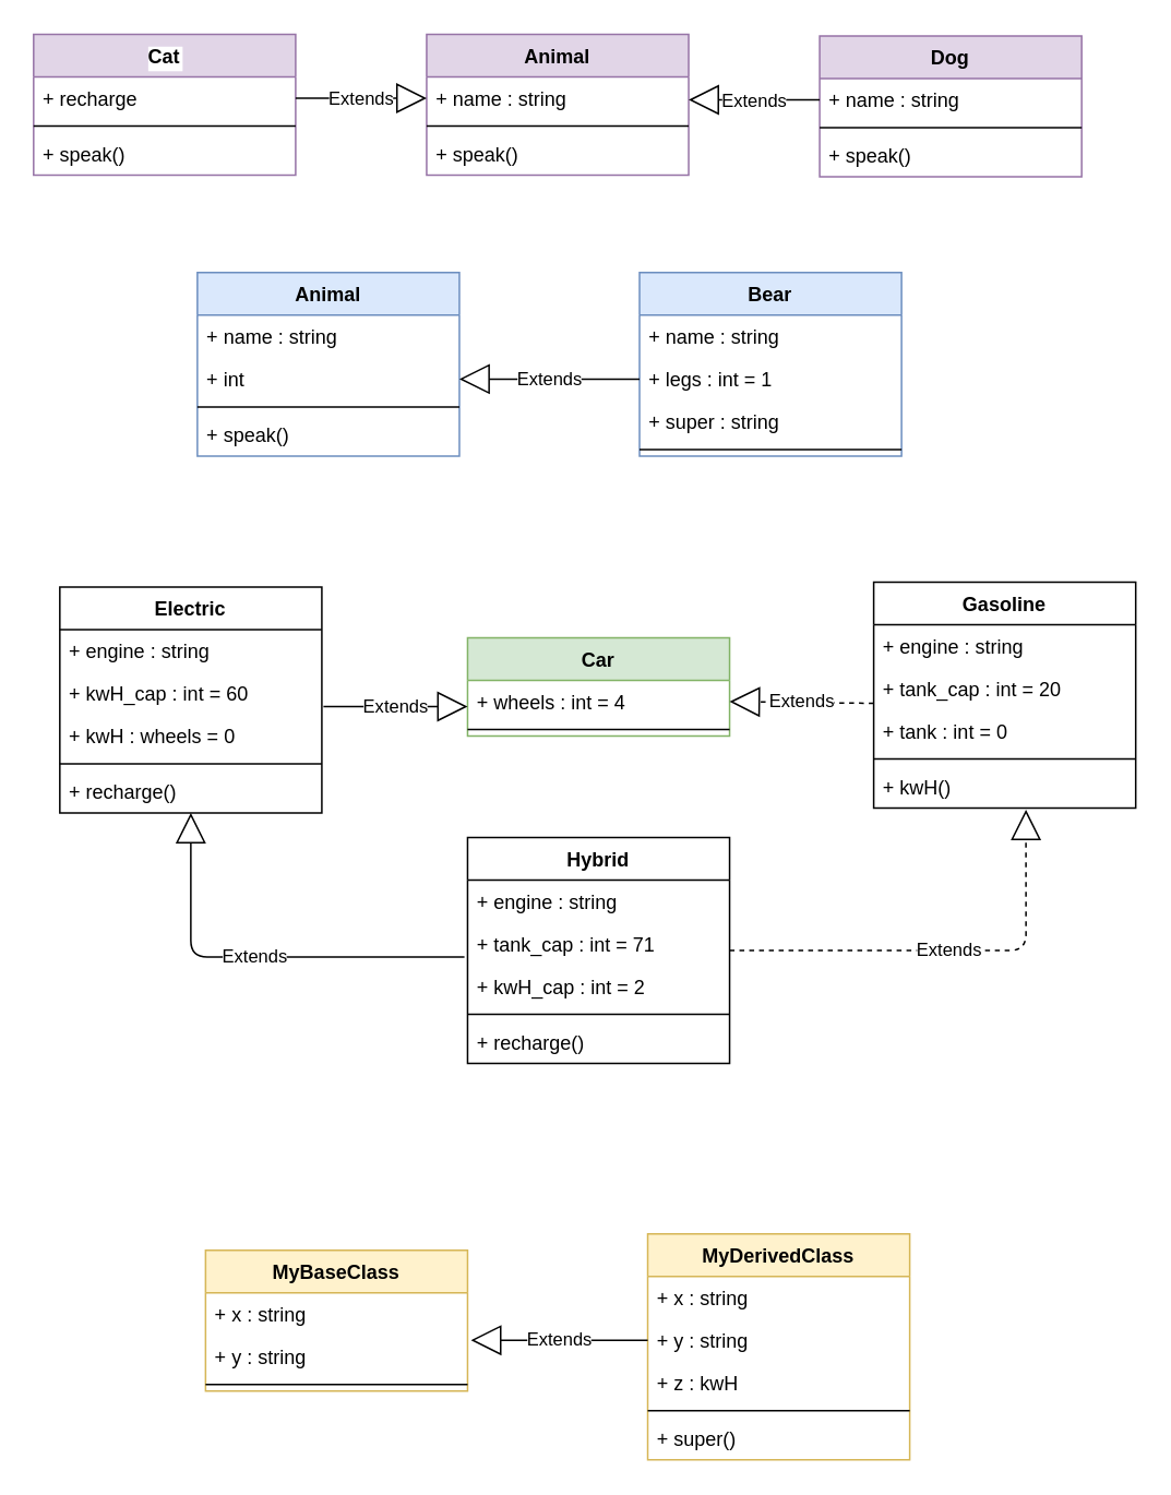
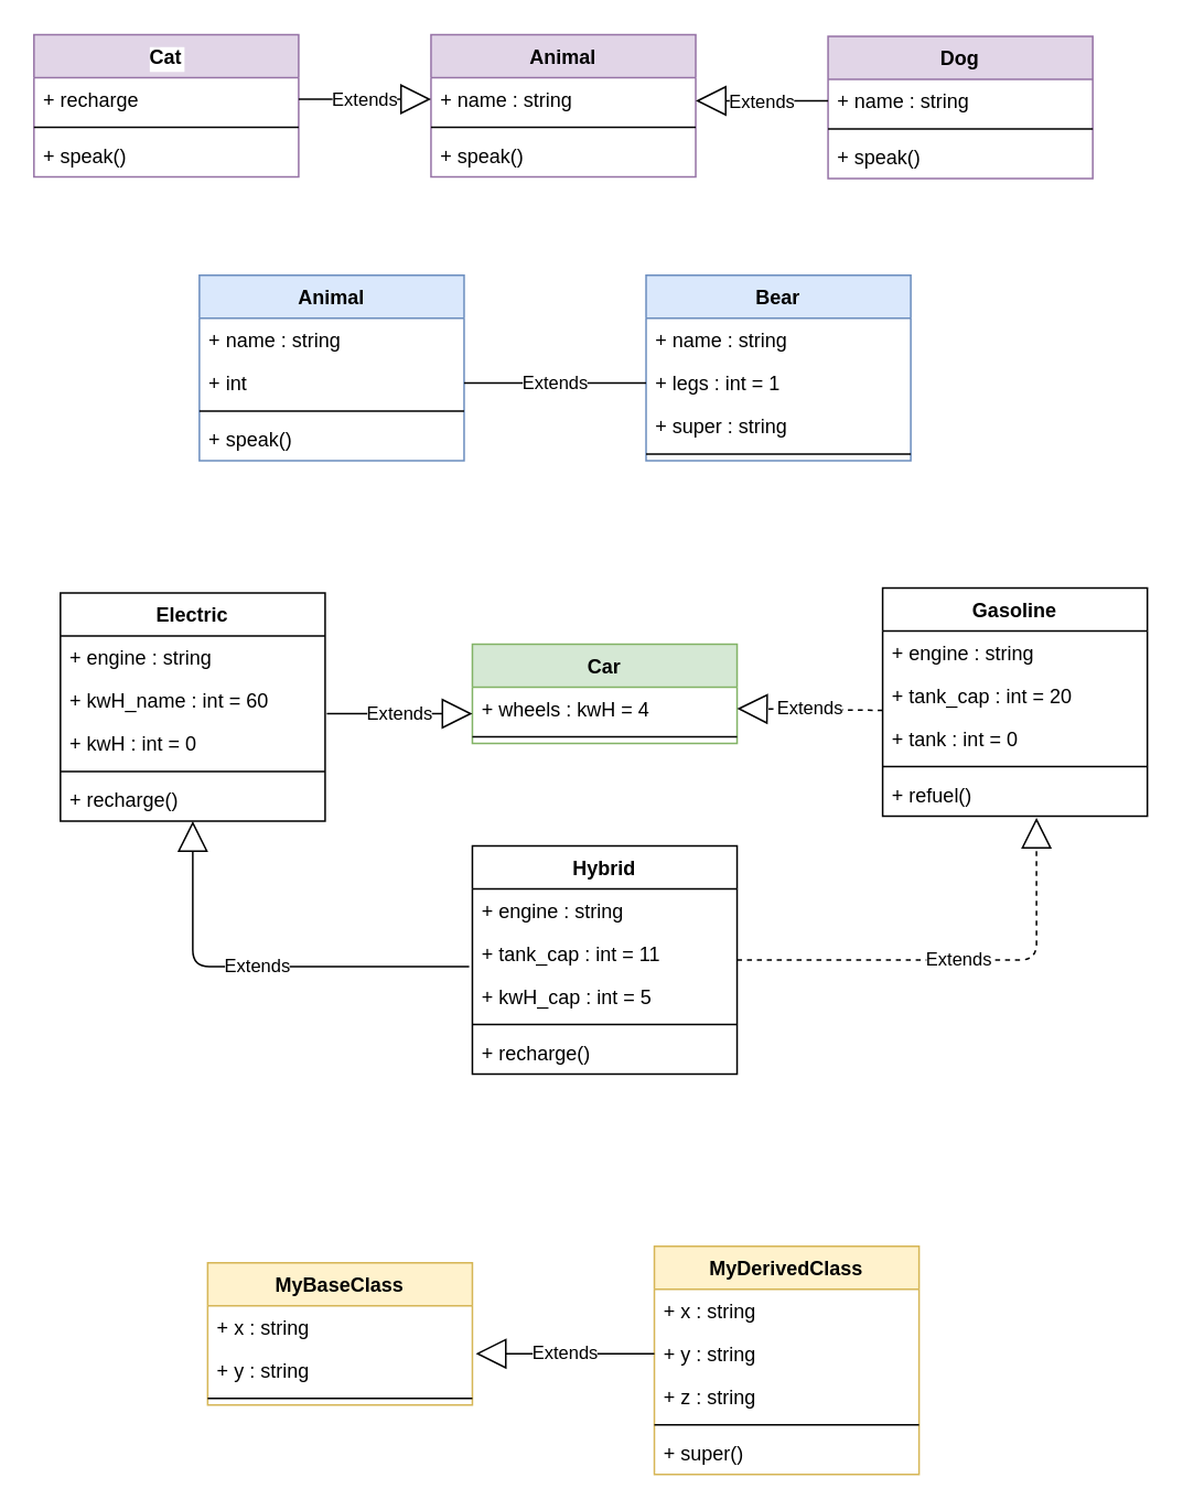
- <mxCell id="67" value="Extends" style="endArrow=block;endSize=16;endFill=0;html=1;exitX=0;exitY=0.5;exitDx=0;exitDy=0;entryX=1;entryY=0.5;entryDx=0;entryDy=0;" edge="1" parent="56" source="64" target="59"><mxGeometry width="160" relative="1" as="geometry"><mxPoint y="161" as="sourcePoint" /><mxPoint x="160" y="161" as="targetPoint" /></mxGeometry></mxCell>
+ <mxCell id="67" value="Extends" style="endArrow=none;endSize=16;endFill=0;html=1;exitX=0;exitY=0.5;exitDx=0;exitDy=0;entryX=1;entryY=0.5;entryDx=0;entryDy=0;" edge="1" parent="56" source="64" target="59"><mxGeometry width="160" relative="1" as="geometry"><mxPoint y="161" as="sourcePoint" /><mxPoint x="160" y="161" as="targetPoint" /></mxGeometry></mxCell>
- <mxCell id="41" value="+ kwH_cap : int = 60" style="text;strokeColor=none;fillColor=none;align=left;verticalAlign=top;spacingLeft=4;spacingRight=4;overflow=hidden;rotatable=0;points=[[0,0.5],[1,0.5]];portConstraint=eastwest;" vertex="1" parent="39"><mxGeometry y="52" width="160" height="26" as="geometry" /></mxCell>
+ <mxCell id="41" value="+ kwH_name : int = 60" style="text;strokeColor=none;fillColor=none;align=left;verticalAlign=top;spacingLeft=4;spacingRight=4;overflow=hidden;rotatable=0;points=[[0,0.5],[1,0.5]];portConstraint=eastwest;" vertex="1" parent="39"><mxGeometry y="52" width="160" height="26" as="geometry" /></mxCell>
- <mxCell id="31" value="+ wheels : int = 4" style="text;strokeColor=none;fillColor=none;align=left;verticalAlign=top;spacingLeft=4;spacingRight=4;overflow=hidden;rotatable=0;points=[[0,0.5],[1,0.5]];portConstraint=eastwest;" vertex="1" parent="30"><mxGeometry y="26" width="160" height="26" as="geometry" /></mxCell>
+ <mxCell id="31" value="+ wheels : kwH = 4" style="text;strokeColor=none;fillColor=none;align=left;verticalAlign=top;spacingLeft=4;spacingRight=4;overflow=hidden;rotatable=0;points=[[0,0.5],[1,0.5]];portConstraint=eastwest;" vertex="1" parent="30"><mxGeometry y="26" width="160" height="26" as="geometry" /></mxCell>
- <mxCell id="42" value="+ kwH : wheels = 0" style="text;strokeColor=none;fillColor=none;align=left;verticalAlign=top;spacingLeft=4;spacingRight=4;overflow=hidden;rotatable=0;points=[[0,0.5],[1,0.5]];portConstraint=eastwest;" vertex="1" parent="39"><mxGeometry y="78" width="160" height="26" as="geometry" /></mxCell>
+ <mxCell id="42" value="+ kwH : int = 0" style="text;strokeColor=none;fillColor=none;align=left;verticalAlign=top;spacingLeft=4;spacingRight=4;overflow=hidden;rotatable=0;points=[[0,0.5],[1,0.5]];portConstraint=eastwest;" vertex="1" parent="39"><mxGeometry y="78" width="160" height="26" as="geometry" /></mxCell>
- <mxCell id="38" value="+ kwH()" style="text;strokeColor=none;fillColor=none;align=left;verticalAlign=top;spacingLeft=4;spacingRight=4;overflow=hidden;rotatable=0;points=[[0,0.5],[1,0.5]];portConstraint=eastwest;" vertex="1" parent="33"><mxGeometry y="112" width="160" height="26" as="geometry" /></mxCell>
+ <mxCell id="38" value="+ refuel()" style="text;strokeColor=none;fillColor=none;align=left;verticalAlign=top;spacingLeft=4;spacingRight=4;overflow=hidden;rotatable=0;points=[[0,0.5],[1,0.5]];portConstraint=eastwest;" vertex="1" parent="33"><mxGeometry y="112" width="160" height="26" as="geometry" /></mxCell>
- <mxCell id="47" value="+ tank_cap : int = 71" style="text;strokeColor=none;fillColor=none;align=left;verticalAlign=top;spacingLeft=4;spacingRight=4;overflow=hidden;rotatable=0;points=[[0,0.5],[1,0.5]];portConstraint=eastwest;" vertex="1" parent="45"><mxGeometry y="52" width="160" height="26" as="geometry" /></mxCell>
+ <mxCell id="47" value="+ tank_cap : int = 11" style="text;strokeColor=none;fillColor=none;align=left;verticalAlign=top;spacingLeft=4;spacingRight=4;overflow=hidden;rotatable=0;points=[[0,0.5],[1,0.5]];portConstraint=eastwest;" vertex="1" parent="45"><mxGeometry y="52" width="160" height="26" as="geometry" /></mxCell>
- <mxCell id="48" value="+ kwH_cap : int = 2" style="text;strokeColor=none;fillColor=none;align=left;verticalAlign=top;spacingLeft=4;spacingRight=4;overflow=hidden;rotatable=0;points=[[0,0.5],[1,0.5]];portConstraint=eastwest;" vertex="1" parent="45"><mxGeometry y="78" width="160" height="26" as="geometry" /></mxCell>
+ <mxCell id="48" value="+ kwH_cap : int = 5" style="text;strokeColor=none;fillColor=none;align=left;verticalAlign=top;spacingLeft=4;spacingRight=4;overflow=hidden;rotatable=0;points=[[0,0.5],[1,0.5]];portConstraint=eastwest;" vertex="1" parent="45"><mxGeometry y="78" width="160" height="26" as="geometry" /></mxCell>
- <mxCell id="25" value="+ z : kwH" style="text;strokeColor=none;fillColor=none;align=left;verticalAlign=top;spacingLeft=4;spacingRight=4;overflow=hidden;rotatable=0;points=[[0,0.5],[1,0.5]];portConstraint=eastwest;" vertex="1" parent="22"><mxGeometry y="78" width="160" height="26" as="geometry" /></mxCell>
+ <mxCell id="25" value="+ z : string" style="text;strokeColor=none;fillColor=none;align=left;verticalAlign=top;spacingLeft=4;spacingRight=4;overflow=hidden;rotatable=0;points=[[0,0.5],[1,0.5]];portConstraint=eastwest;" vertex="1" parent="22"><mxGeometry y="78" width="160" height="26" as="geometry" /></mxCell>
